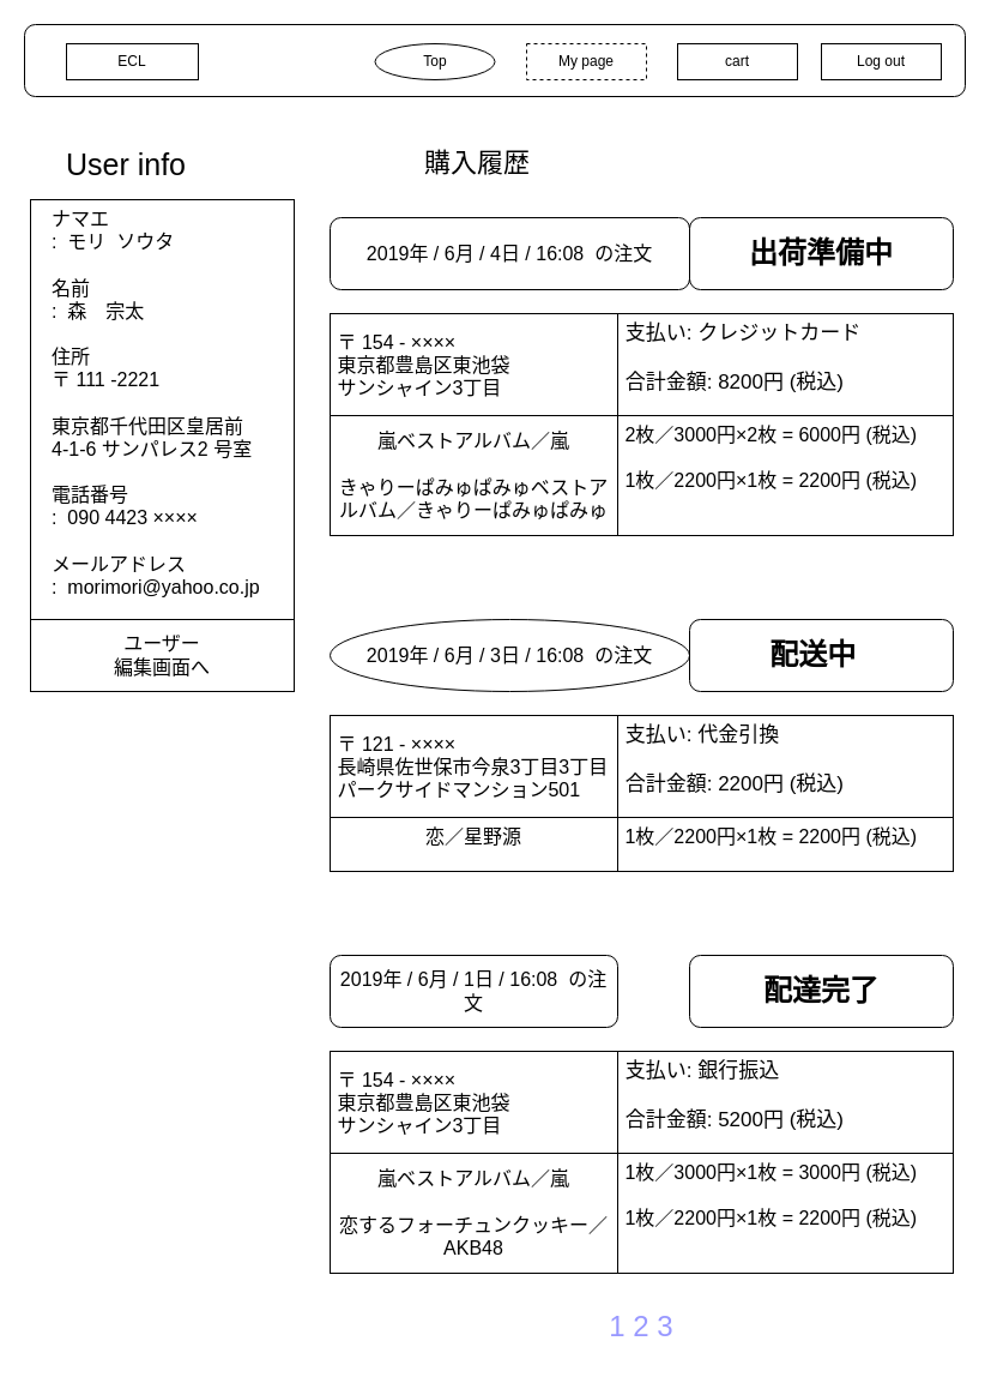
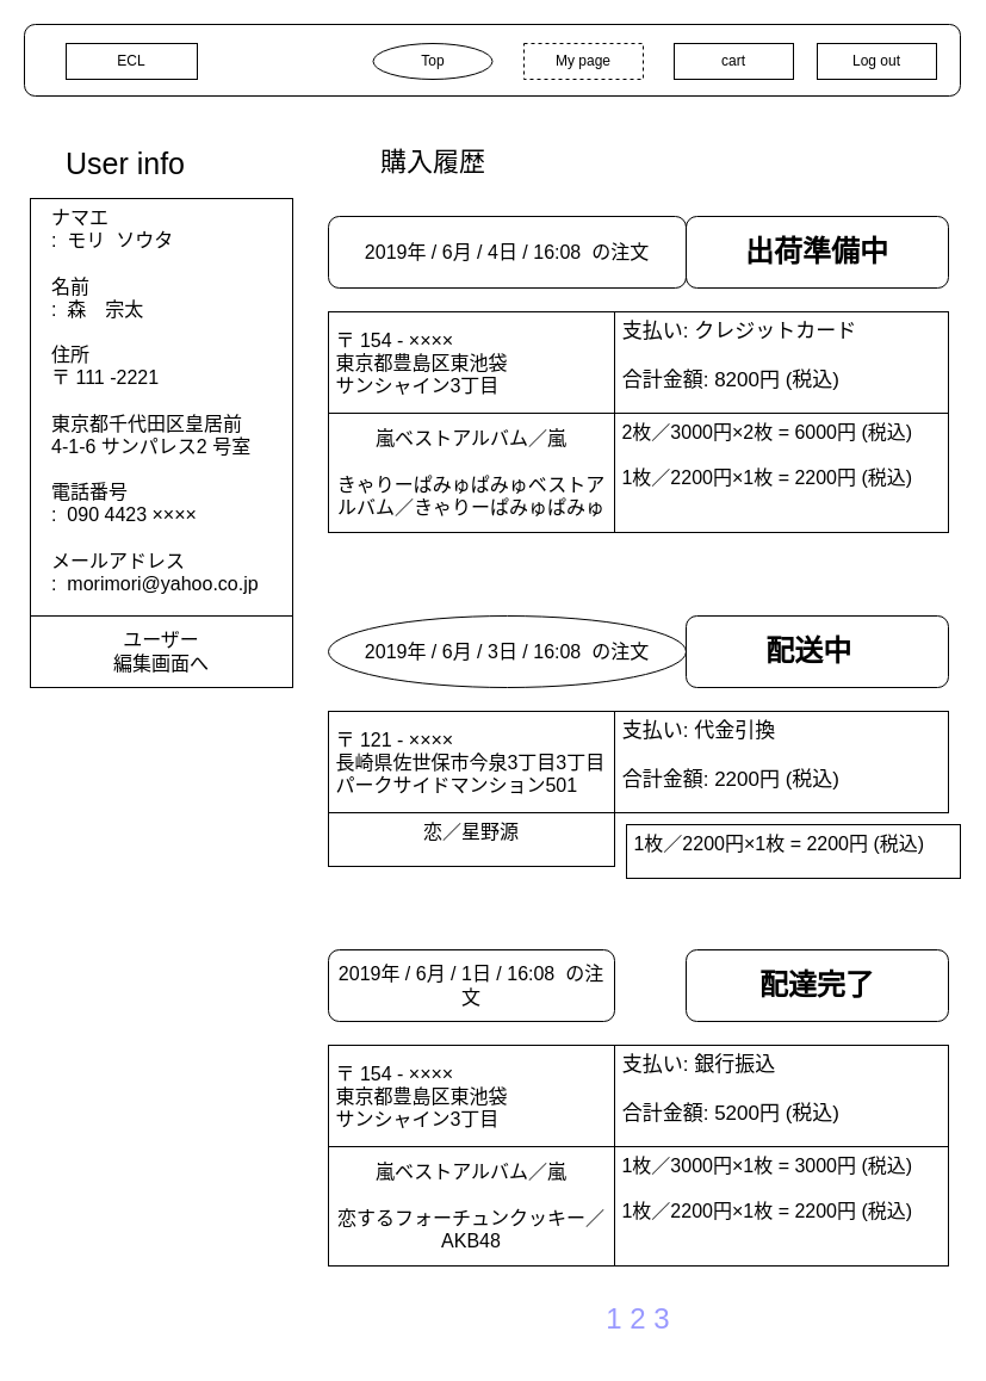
- <mxCell id="10" value="&lt;span style=&quot;font-size: 22px&quot;&gt;購入履歴&lt;/span&gt;" style="rounded=0;whiteSpace=wrap;html=1;strokeColor=none;fillColor=#ffffff;" parent="1" vertex="1"><mxGeometry x="337.5" y="106" width="120" height="60" as="geometry" /></mxCell>
+ <mxCell id="10" value="&lt;span style=&quot;font-size: 22px&quot;&gt;購入履歴&lt;/span&gt;" style="rounded=0;whiteSpace=wrap;html=1;strokeColor=none;fillColor=#ffffff;" parent="1" vertex="1"><mxGeometry x="302.5" y="106" width="120" height="60" as="geometry" /></mxCell>
- <mxCell id="20" value="&amp;nbsp;1枚／2200円×1枚 = 2200円 (税込)&lt;br&gt;" style="rounded=0;whiteSpace=wrap;html=1;strokeColor=#000000;fillColor=#ffffff;fontSize=16;verticalAlign=top;align=left;" parent="1" vertex="1"><mxGeometry x="515" y="681" width="280" height="45" as="geometry" /></mxCell>
+ <mxCell id="20" value="&amp;nbsp;1枚／2200円×1枚 = 2200円 (税込)&lt;br&gt;" style="rounded=0;whiteSpace=wrap;html=1;strokeColor=#000000;fillColor=#ffffff;fontSize=16;verticalAlign=top;align=left;" parent="1" vertex="1"><mxGeometry x="525" y="691" width="280" height="45" as="geometry" /></mxCell>
